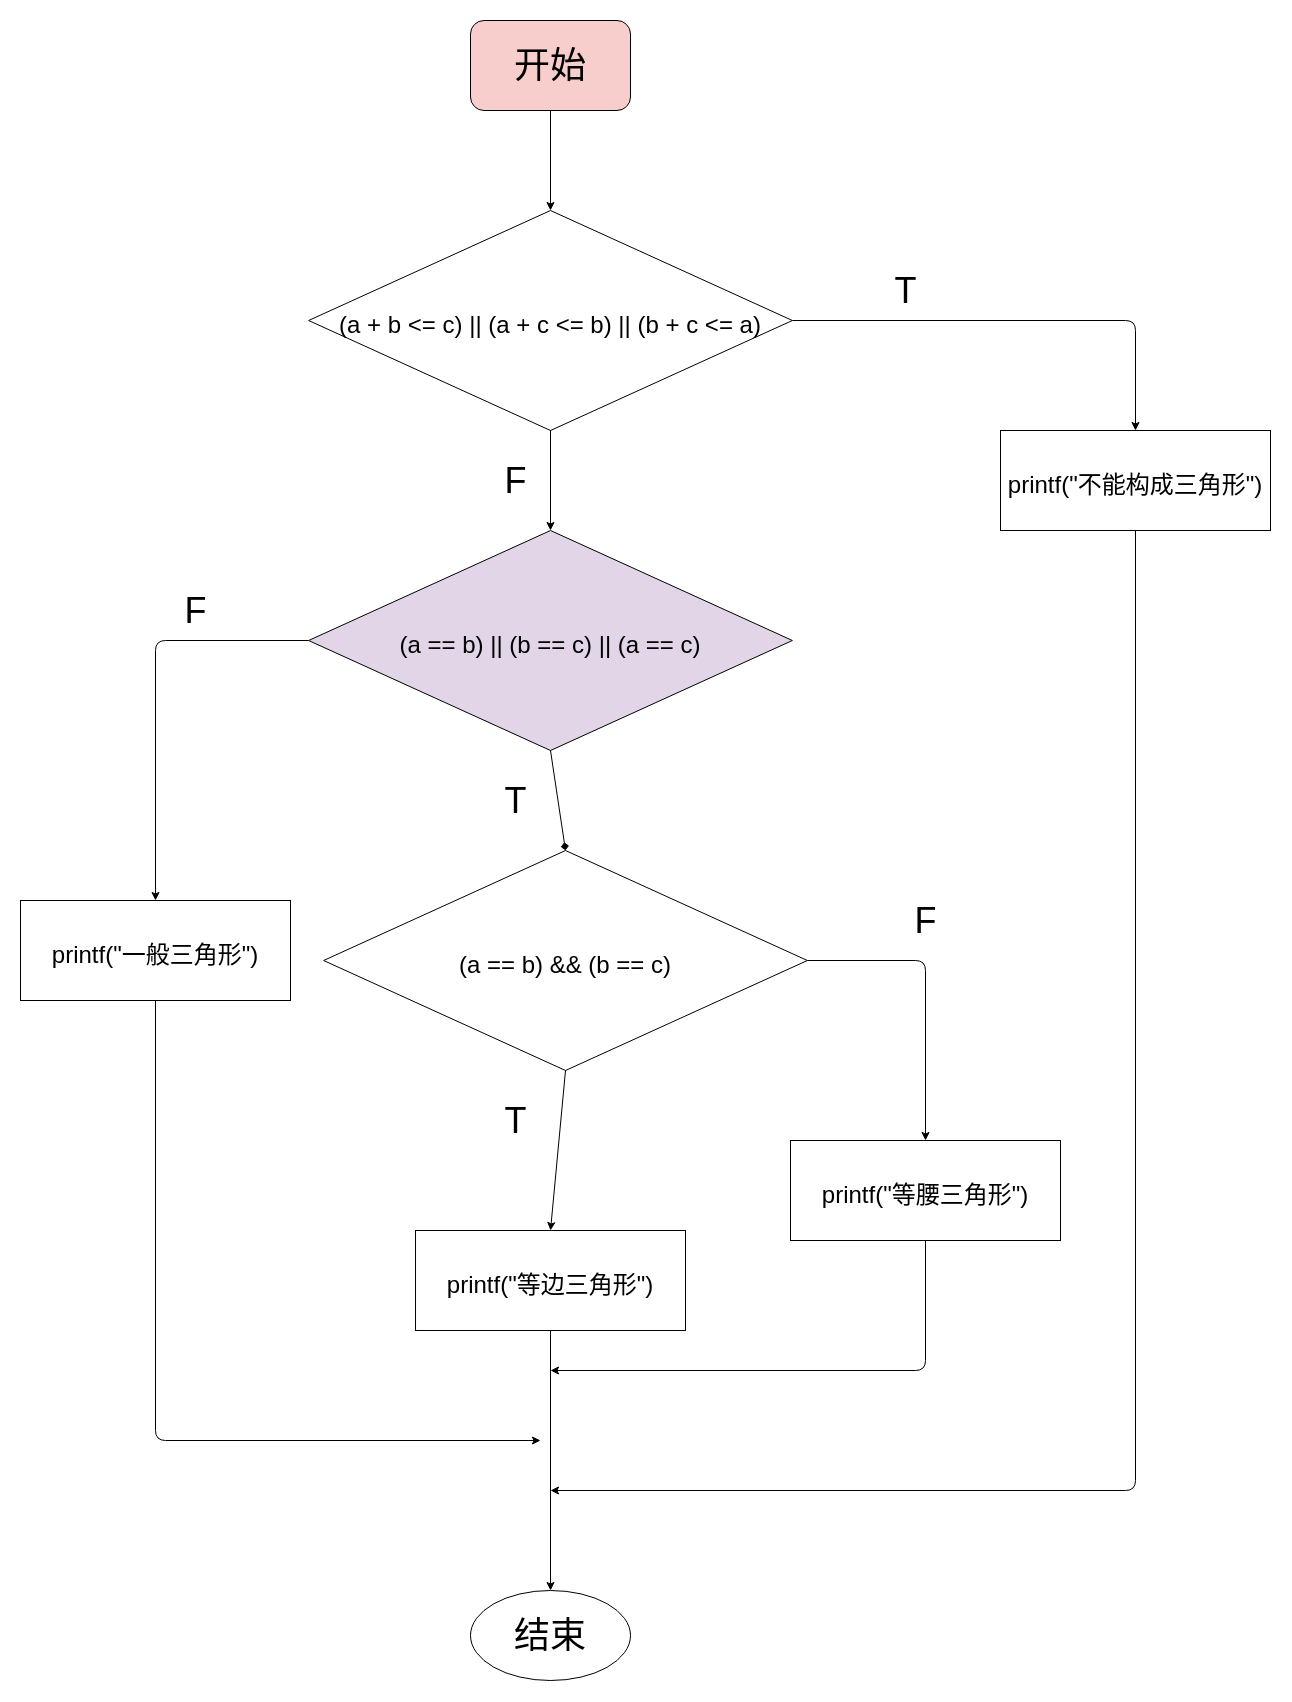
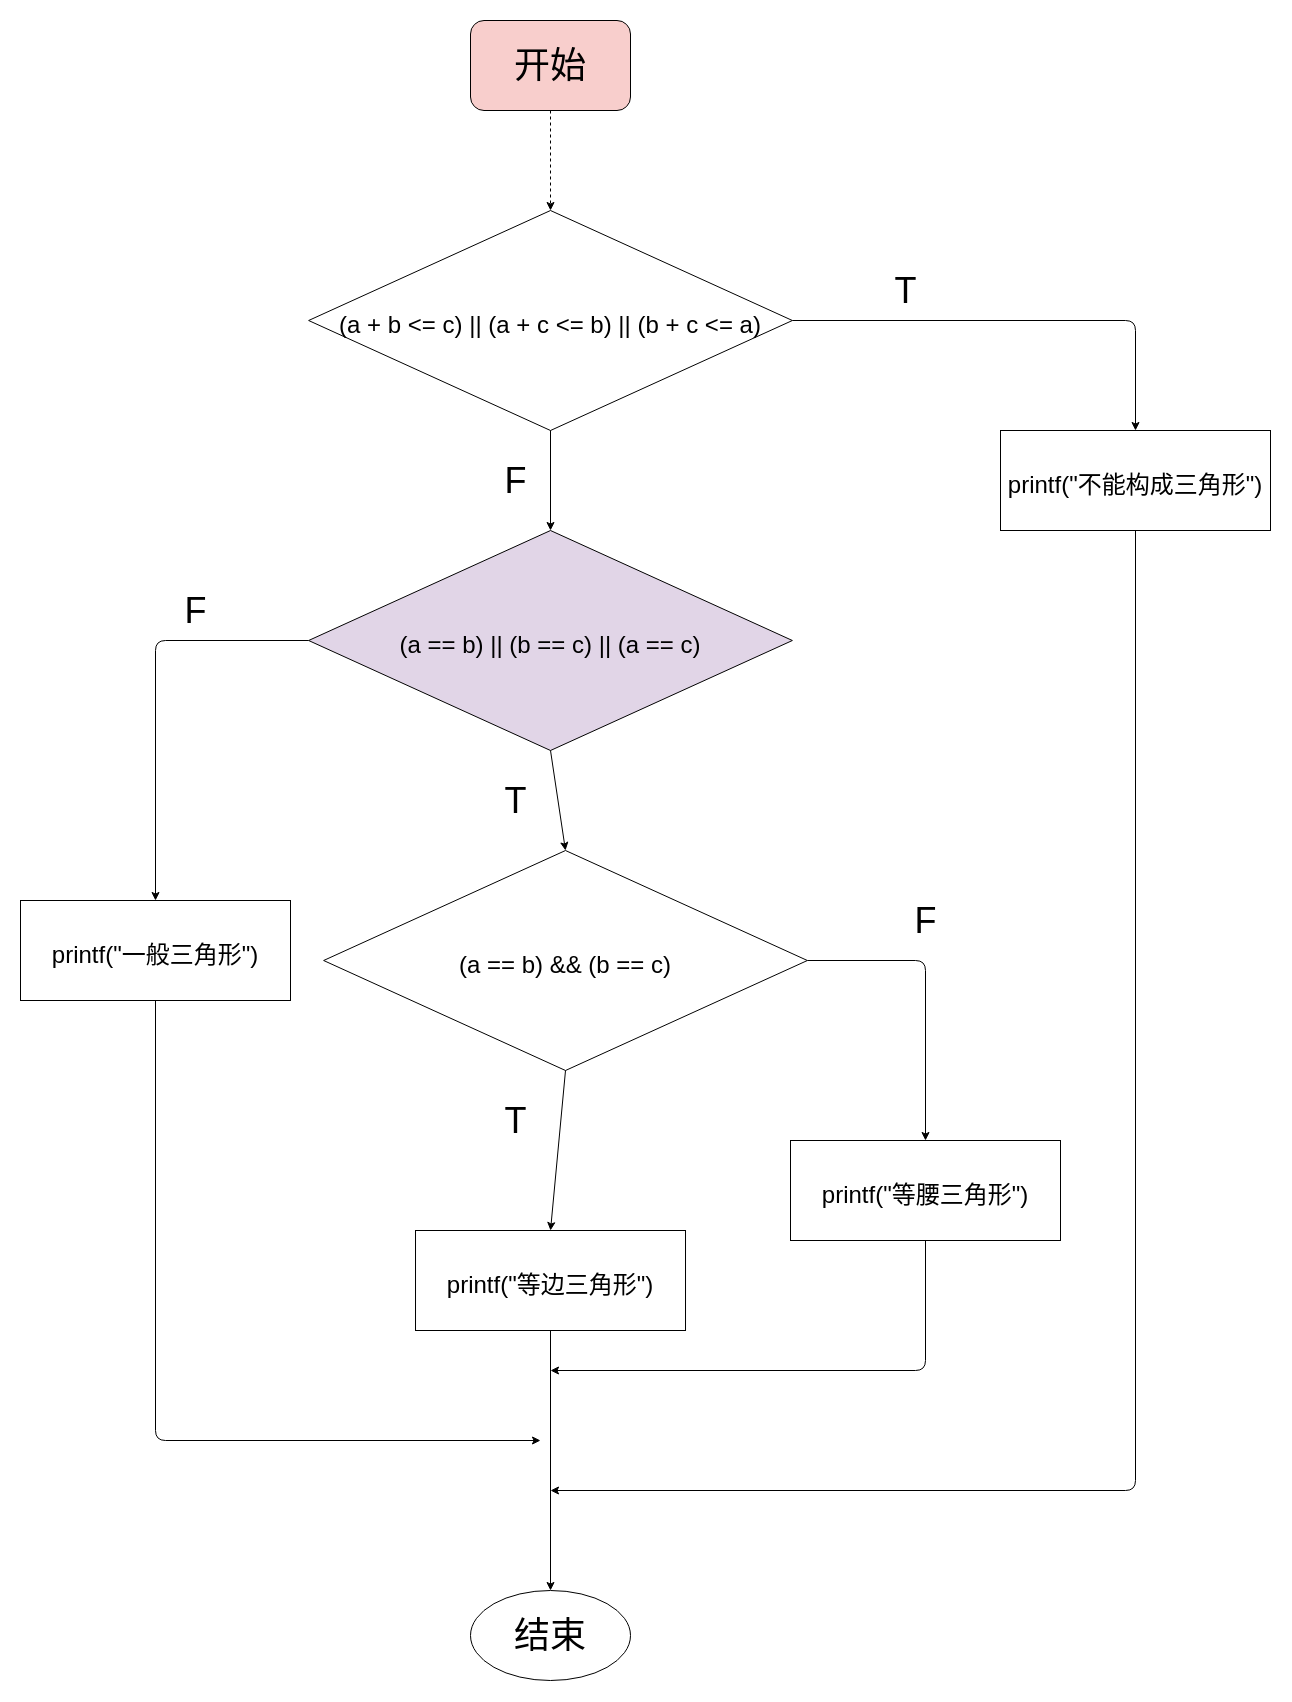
- <mxCell id="3" value="" style="endArrow=classic;html=1;fontSize=36;exitX=0.5;exitY=1;exitDx=0;exitDy=0;entryX=0.5;entryY=0;entryDx=0;entryDy=0;" parent="1" source="2" target="4" edge="1"><mxGeometry width="50" height="50" relative="1" as="geometry"><mxPoint x="680" y="70" as="sourcePoint" /><mxPoint x="550" y="150" as="targetPoint" /></mxGeometry></mxCell>
+ <mxCell id="3" value="" style="endArrow=classic;html=1;fontSize=36;exitX=0.5;exitY=1;exitDx=0;exitDy=0;entryX=0.5;entryY=0;entryDx=0;entryDy=0;dashed=1;" parent="1" source="2" target="4" edge="1"><mxGeometry width="50" height="50" relative="1" as="geometry"><mxPoint x="680" y="70" as="sourcePoint" /><mxPoint x="550" y="150" as="targetPoint" /></mxGeometry></mxCell>
- <mxCell id="12" value="" style="endArrow=diamond;html=1;fontSize=24;exitX=0.5;exitY=1;exitDx=0;exitDy=0;entryX=0.5;entryY=0;entryDx=0;entryDy=0;" edge="1" parent="1" source="11" target="17"><mxGeometry width="50" height="50" relative="1" as="geometry"><mxPoint x="539.995" y="790" as="sourcePoint" /><mxPoint x="550" y="890" as="targetPoint" /></mxGeometry></mxCell>
+ <mxCell id="12" value="" style="endArrow=classic;html=1;fontSize=24;exitX=0.5;exitY=1;exitDx=0;exitDy=0;entryX=0.5;entryY=0;entryDx=0;entryDy=0;" edge="1" parent="1" source="11" target="17"><mxGeometry width="50" height="50" relative="1" as="geometry"><mxPoint x="539.995" y="790" as="sourcePoint" /><mxPoint x="550" y="890" as="targetPoint" /></mxGeometry></mxCell>
